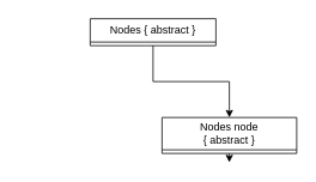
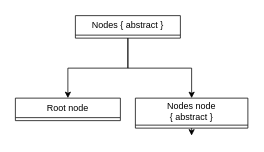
+ <mxCell id="3" style="edgeStyle=orthogonalEdgeStyle;rounded=0;orthogonalLoop=1;jettySize=auto;html=1;" edge="1" parent="1" source="4" target="7"><mxGeometry relative="1" as="geometry" /></mxCell>
+ <mxCell id="7" value="Root node" style="swimlane;fontStyle=0;childLayout=stackLayout;horizontal=1;startSize=26;fillColor=none;horizontalStack=0;resizeParent=1;resizeParentMax=0;resizeLast=0;collapsible=1;marginBottom=0;whiteSpace=wrap;html=1;" vertex="1" parent="1"><mxGeometry x="20" y="130" width="140" height="30" as="geometry" /></mxCell>
